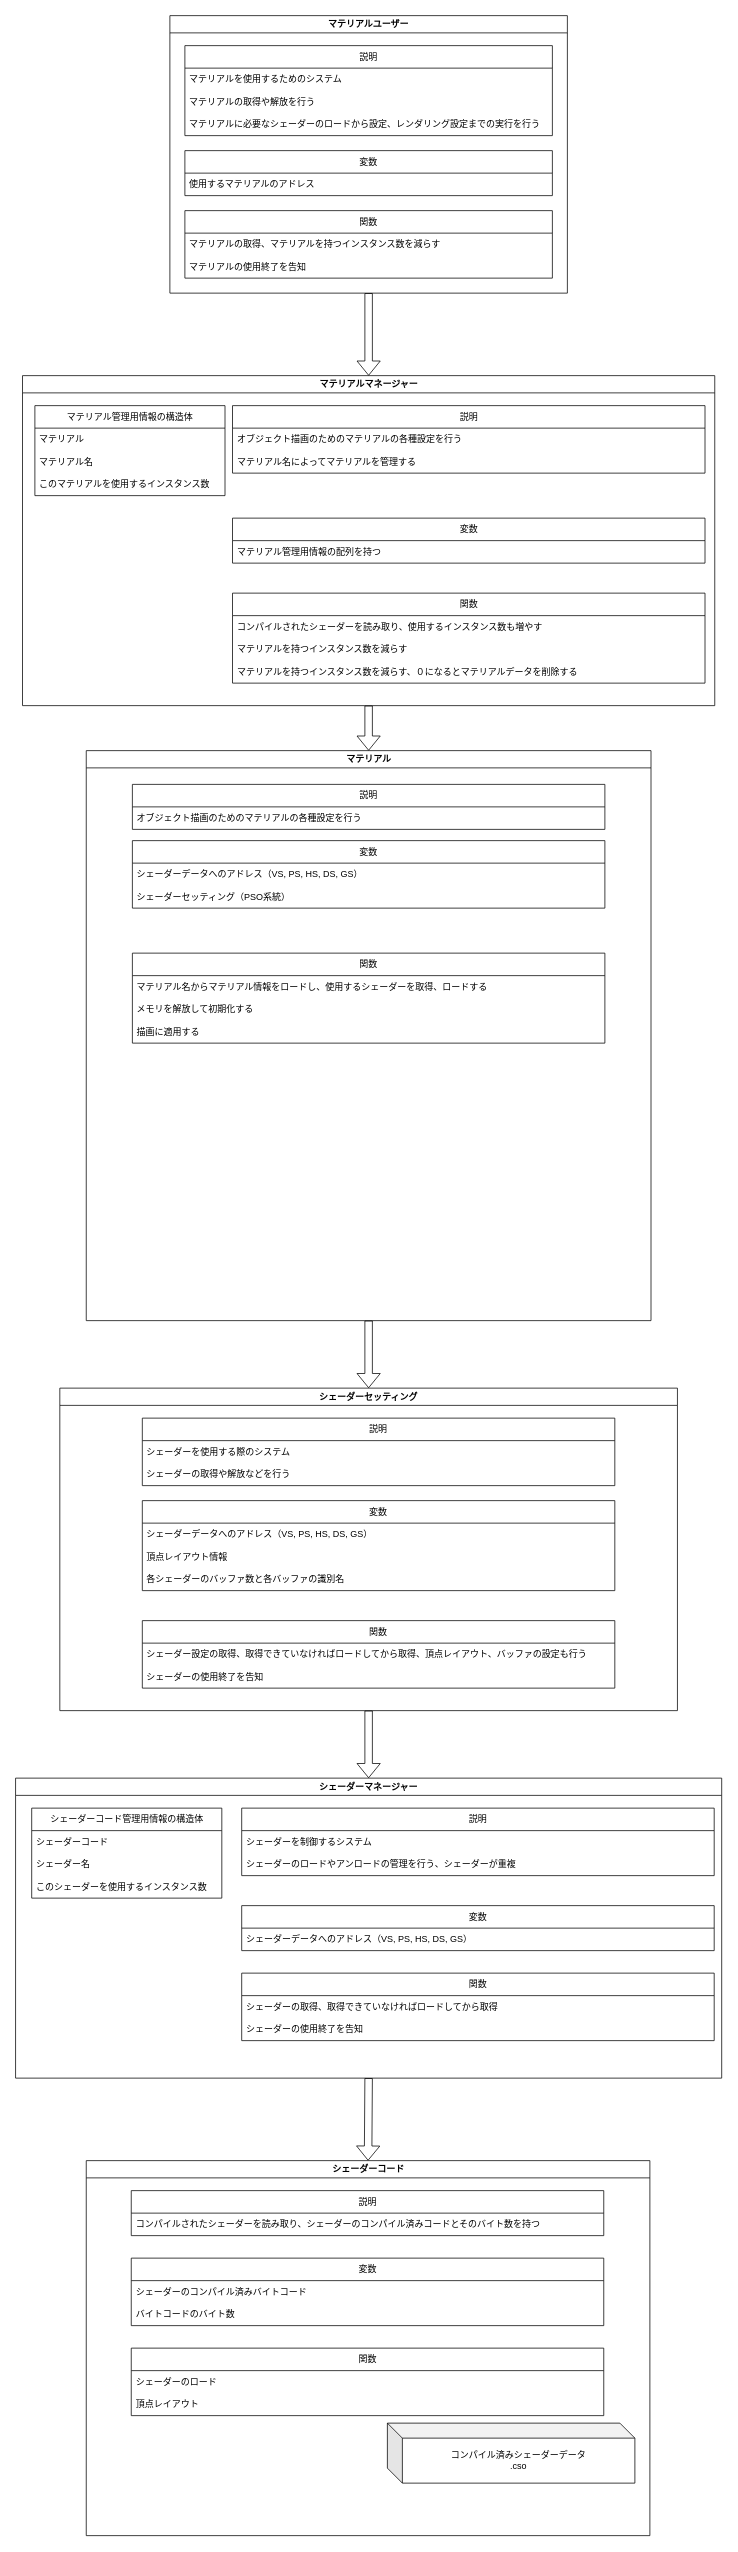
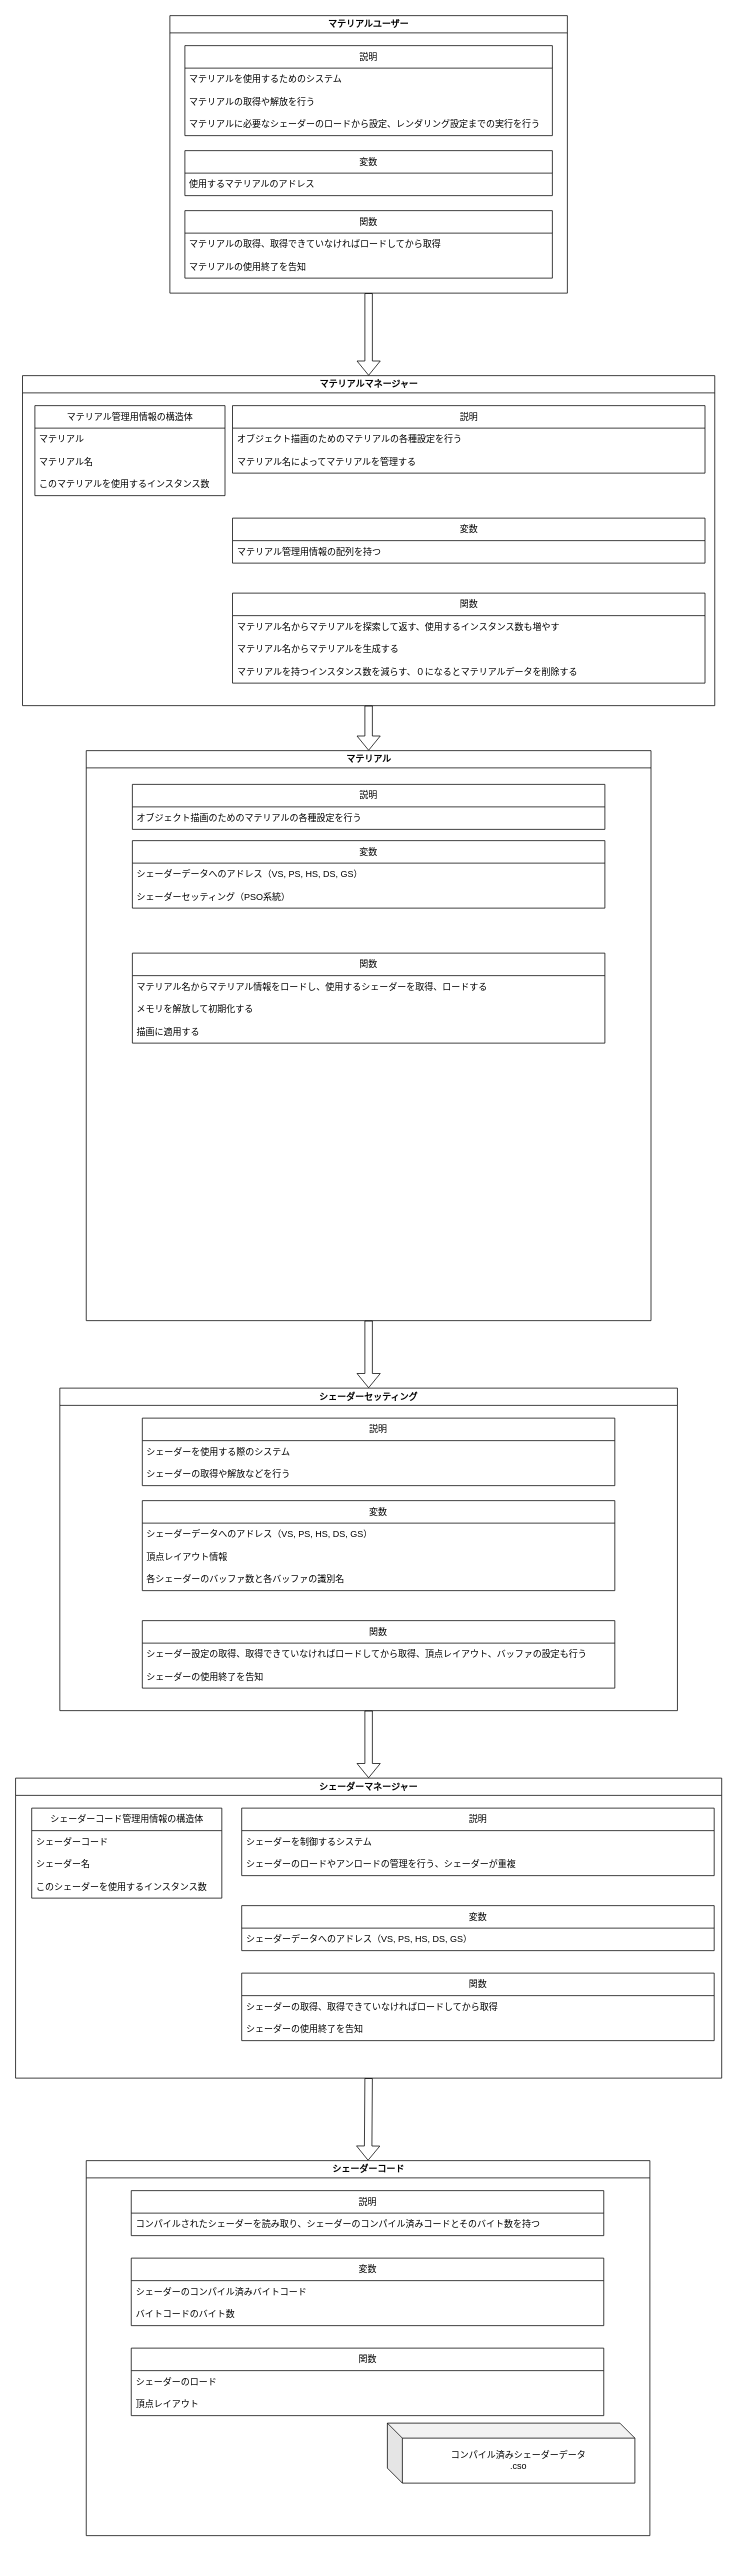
- <mxCell id="16" value="マテリアルの取得、マテリアルを持つインスタンス数を減らす" style="text;strokeColor=none;fillColor=none;align=left;verticalAlign=middle;spacingLeft=4;spacingRight=4;overflow=hidden;points=[[0,0.5],[1,0.5]];portConstraint=eastwest;rotatable=0;whiteSpace=wrap;html=1;" parent="15" vertex="1"><mxGeometry y="30" width="490" height="30" as="geometry" /></mxCell>
+ <mxCell id="16" value="マテリアルの取得、取得できていなければロードしてから取得" style="text;strokeColor=none;fillColor=none;align=left;verticalAlign=middle;spacingLeft=4;spacingRight=4;overflow=hidden;points=[[0,0.5],[1,0.5]];portConstraint=eastwest;rotatable=0;whiteSpace=wrap;html=1;" parent="15" vertex="1"><mxGeometry y="30" width="490" height="30" as="geometry" /></mxCell>
- <mxCell id="33" value="コンパイルされたシェーダーを読み取り、使用するインスタンス数も増やす" style="text;strokeColor=none;fillColor=none;align=left;verticalAlign=middle;spacingLeft=4;spacingRight=4;overflow=hidden;points=[[0,0.5],[1,0.5]];portConstraint=eastwest;rotatable=0;whiteSpace=wrap;html=1;" parent="32" vertex="1"><mxGeometry y="30" width="630" height="30" as="geometry" /></mxCell>
+ <mxCell id="33" value="マテリアル名からマテリアルを探索して返す、使用するインスタンス数も増やす" style="text;strokeColor=none;fillColor=none;align=left;verticalAlign=middle;spacingLeft=4;spacingRight=4;overflow=hidden;points=[[0,0.5],[1,0.5]];portConstraint=eastwest;rotatable=0;whiteSpace=wrap;html=1;" parent="32" vertex="1"><mxGeometry y="30" width="630" height="30" as="geometry" /></mxCell>
- <mxCell id="34" value="マテリアルを持つインスタンス数を減らす" style="text;strokeColor=none;fillColor=none;align=left;verticalAlign=middle;spacingLeft=4;spacingRight=4;overflow=hidden;points=[[0,0.5],[1,0.5]];portConstraint=eastwest;rotatable=0;whiteSpace=wrap;html=1;" parent="32" vertex="1"><mxGeometry y="60" width="630" height="30" as="geometry" /></mxCell>
+ <mxCell id="34" value="マテリアル名からマテリアルを生成する" style="text;strokeColor=none;fillColor=none;align=left;verticalAlign=middle;spacingLeft=4;spacingRight=4;overflow=hidden;points=[[0,0.5],[1,0.5]];portConstraint=eastwest;rotatable=0;whiteSpace=wrap;html=1;" parent="32" vertex="1"><mxGeometry y="60" width="630" height="30" as="geometry" /></mxCell>
